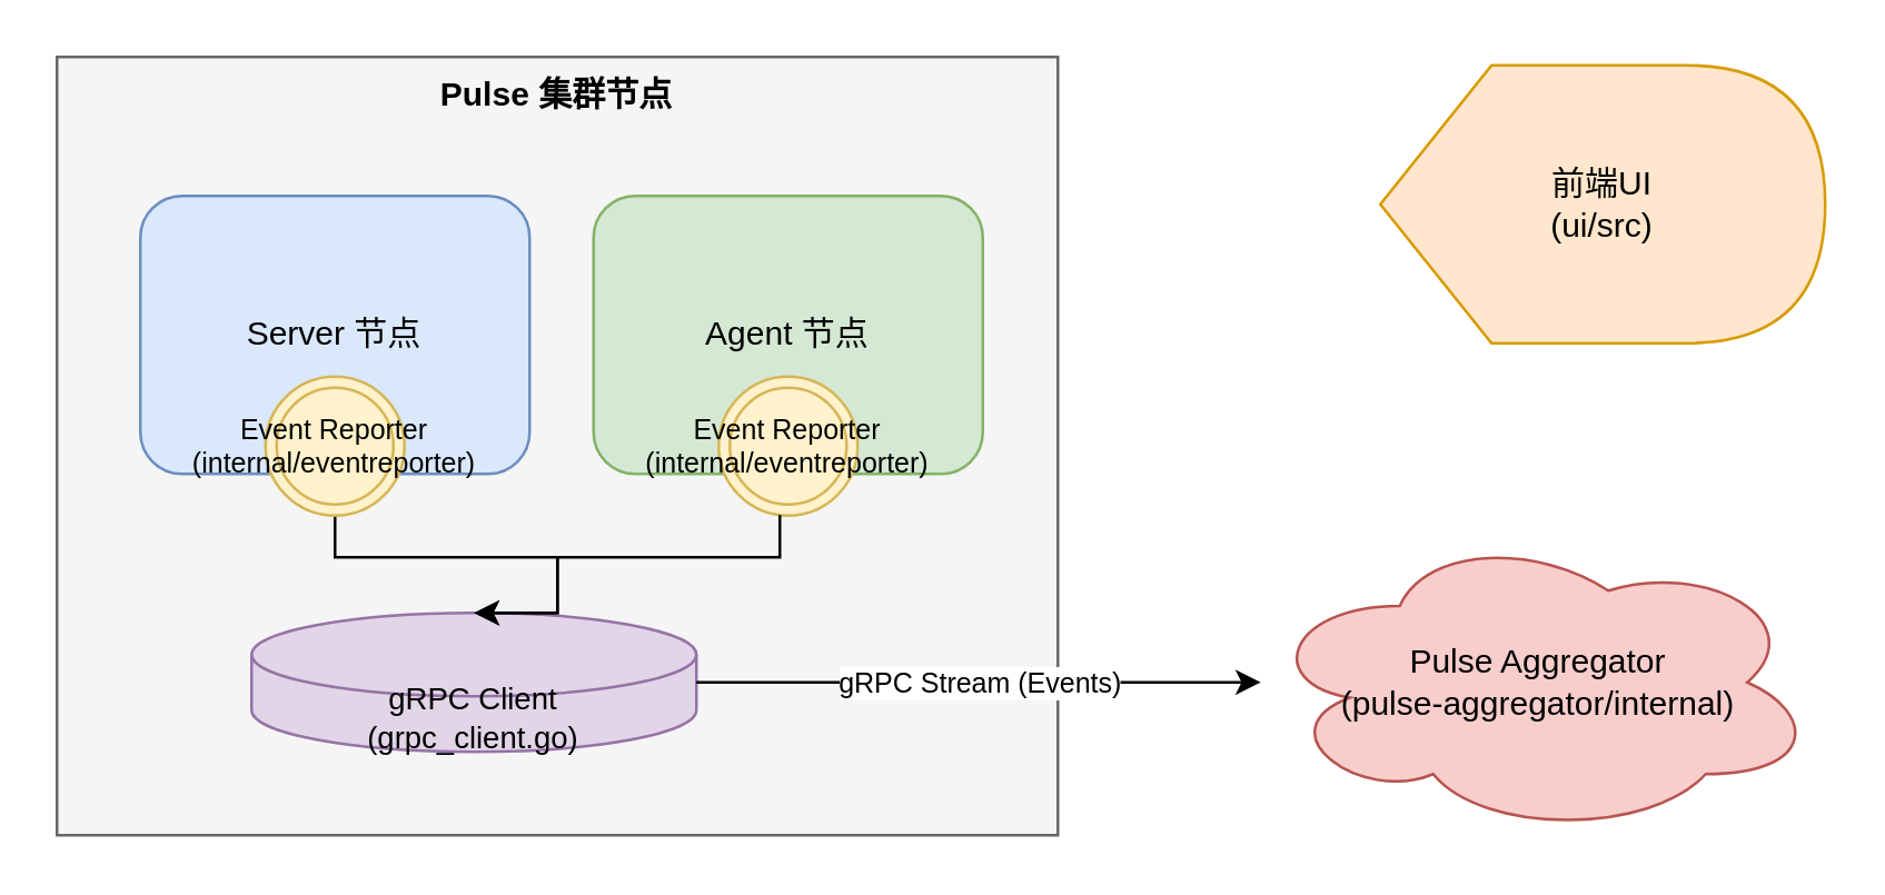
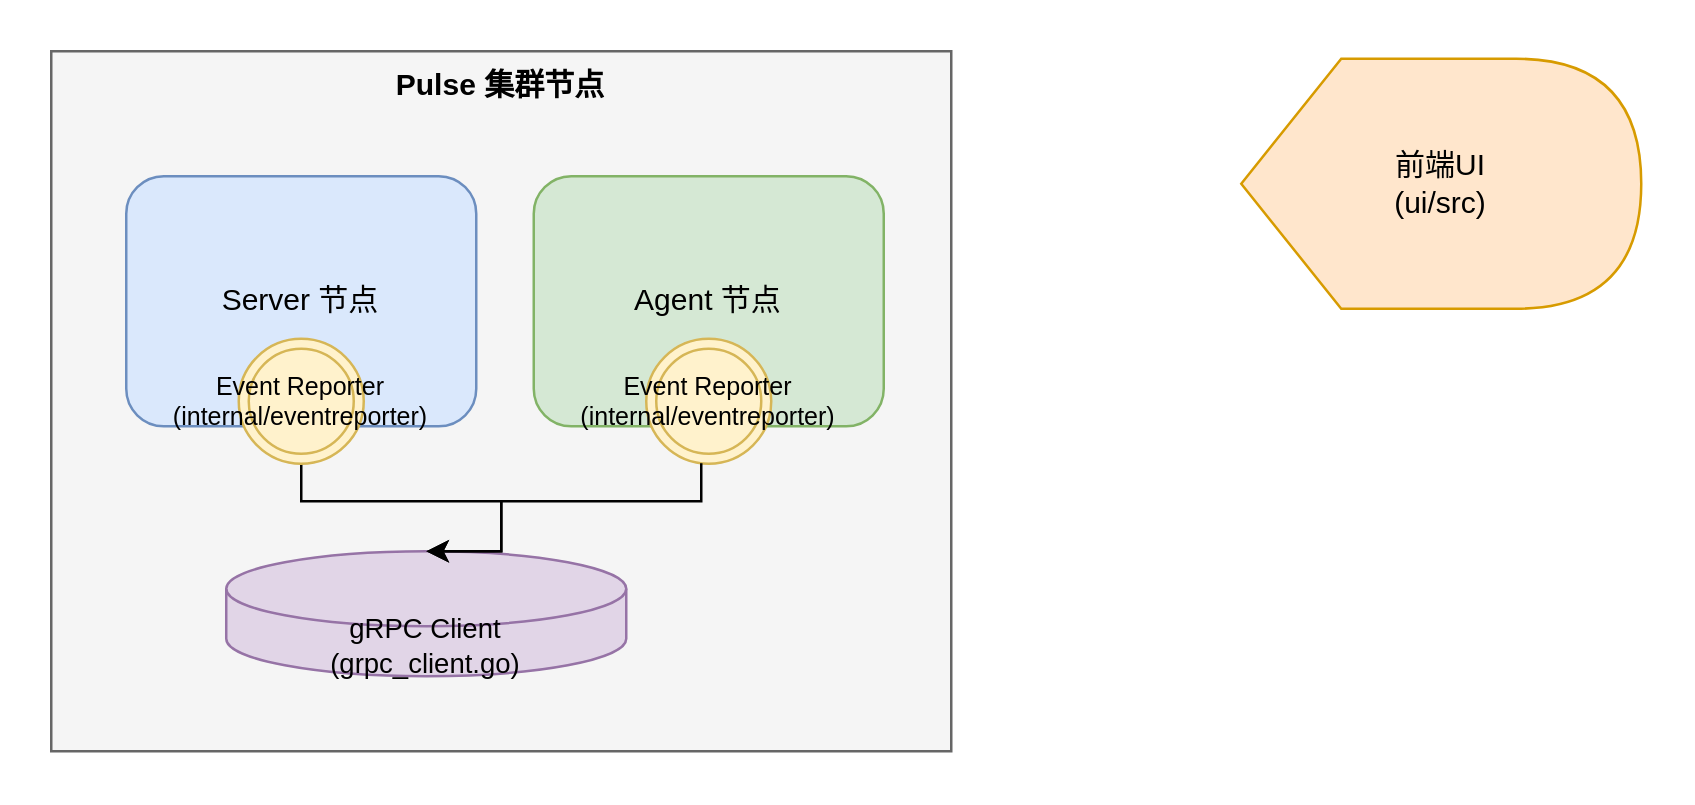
- <mxCell id="11" value="gRPC Stream (Events)" style="endArrow=classic;html=1;rounded=0;exitX=1;exitY=0.5;exitDx=0;exitDy=0;entryX=0;entryY=0.5;entryDx=0;entryDy=0;fontSize=10;" parent="1" source="6" target="7" edge="1"><mxGeometry width="100" height="100" relative="1" as="geometry"><mxPoint x="340" y="245" as="sourcePoint" /><mxPoint x="450" y="175" as="targetPoint" /><Array as="points"><mxPoint x="370" y="245" /><mxPoint x="422" y="245" /></Array></mxGeometry></mxCell>
- <mxCell id="7" value="Pulse Aggregator&#10;(pulse-aggregator/internal)" style="shape=cloud;whiteSpace=wrap;html=1;fontSize=12;fillColor=#f8cecc;strokeColor=#b85450;" parent="1" vertex="1"><mxGeometry x="453" y="190" width="200" height="110" as="geometry" /></mxCell>
